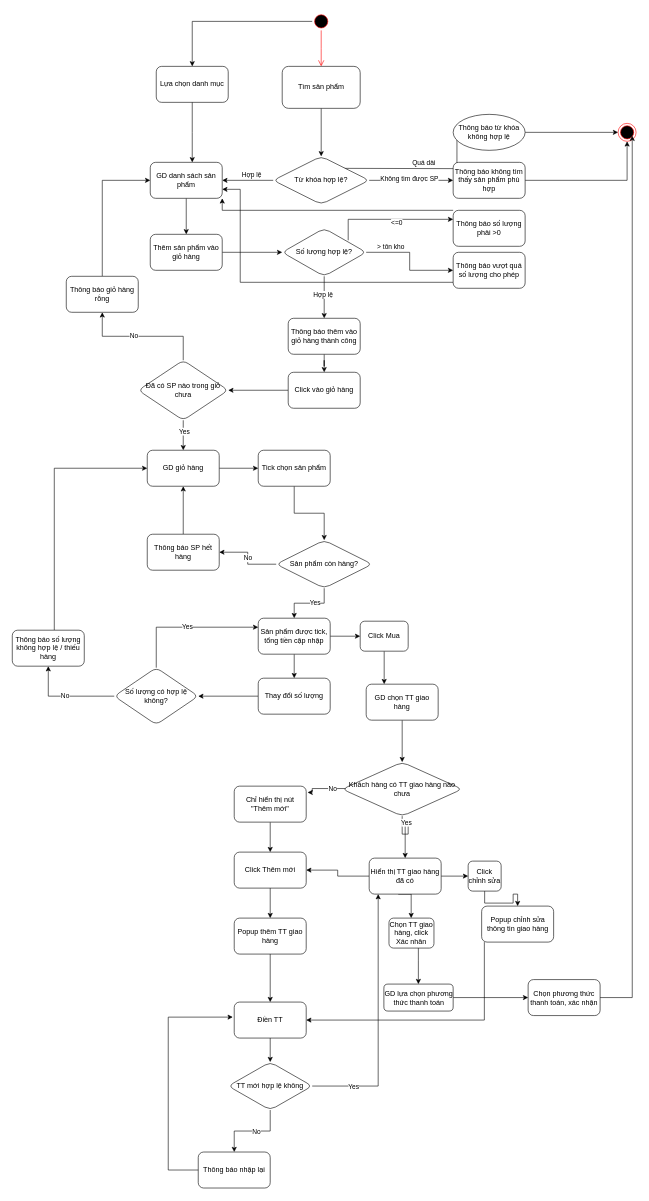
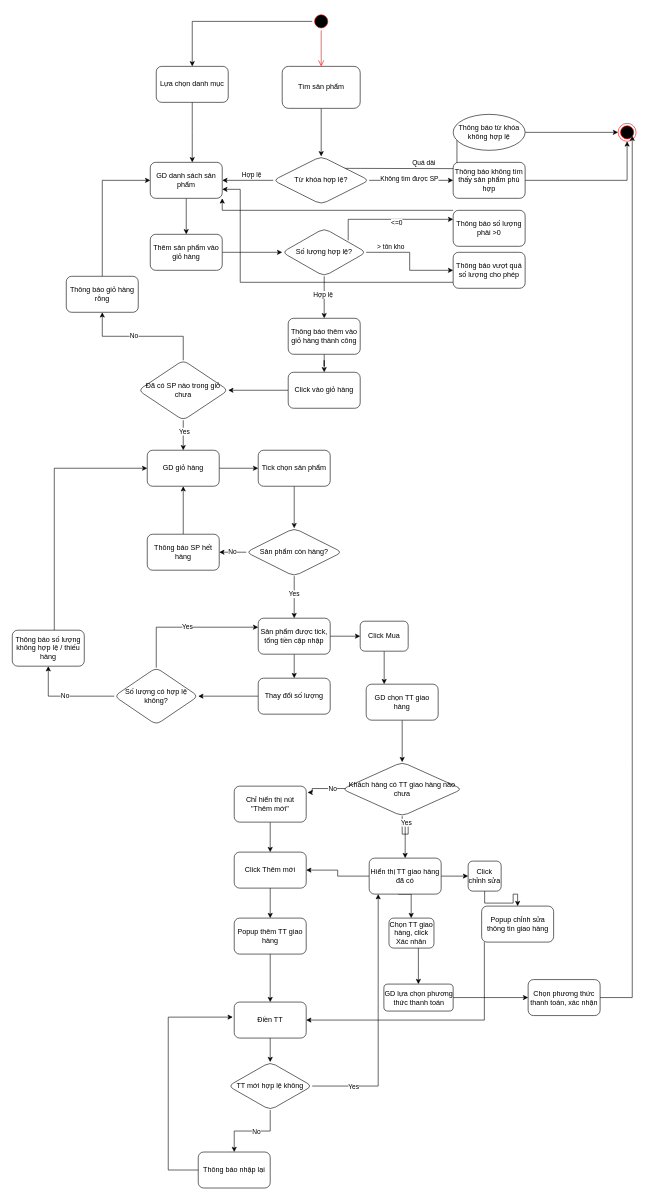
- <mxCell id="54" value="Sản phẩm còn hàng?" style="rhombus;whiteSpace=wrap;html=1;rounded=1;" vertex="1" parent="1"><mxGeometry x="460" y="900" width="160" height="80" as="geometry" /></mxCell>
+ <mxCell id="54" value="Sản phẩm còn hàng?" style="rhombus;whiteSpace=wrap;html=1;rounded=1;" vertex="1" parent="1"><mxGeometry x="410" y="880" width="160" height="80" as="geometry" /></mxCell>
